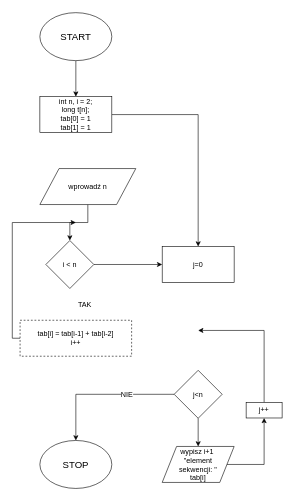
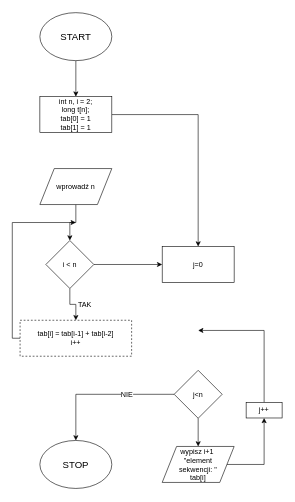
- <mxCell id="12" value="wprowadź n" style="shape=parallelogram;perimeter=parallelogramPerimeter;whiteSpace=wrap;html=1;" parent="1" vertex="1"><mxGeometry x="66" y="280" width="160" height="60" as="geometry" /></mxCell>
+ <mxCell id="12" value="wprowadź n" style="shape=parallelogram;perimeter=parallelogramPerimeter;whiteSpace=wrap;html=1;" parent="1" vertex="1"><mxGeometry x="66" y="280" width="120" height="60" as="geometry" /></mxCell>
+ <mxCell id="6" style="edgeStyle=orthogonalEdgeStyle;rounded=0;orthogonalLoop=1;jettySize=auto;html=1;exitX=0.5;exitY=1;exitDx=0;exitDy=0;entryX=0.5;entryY=0;entryDx=0;entryDy=0;" parent="1" source="8" target="10" edge="1"><mxGeometry relative="1" as="geometry" /></mxCell>
